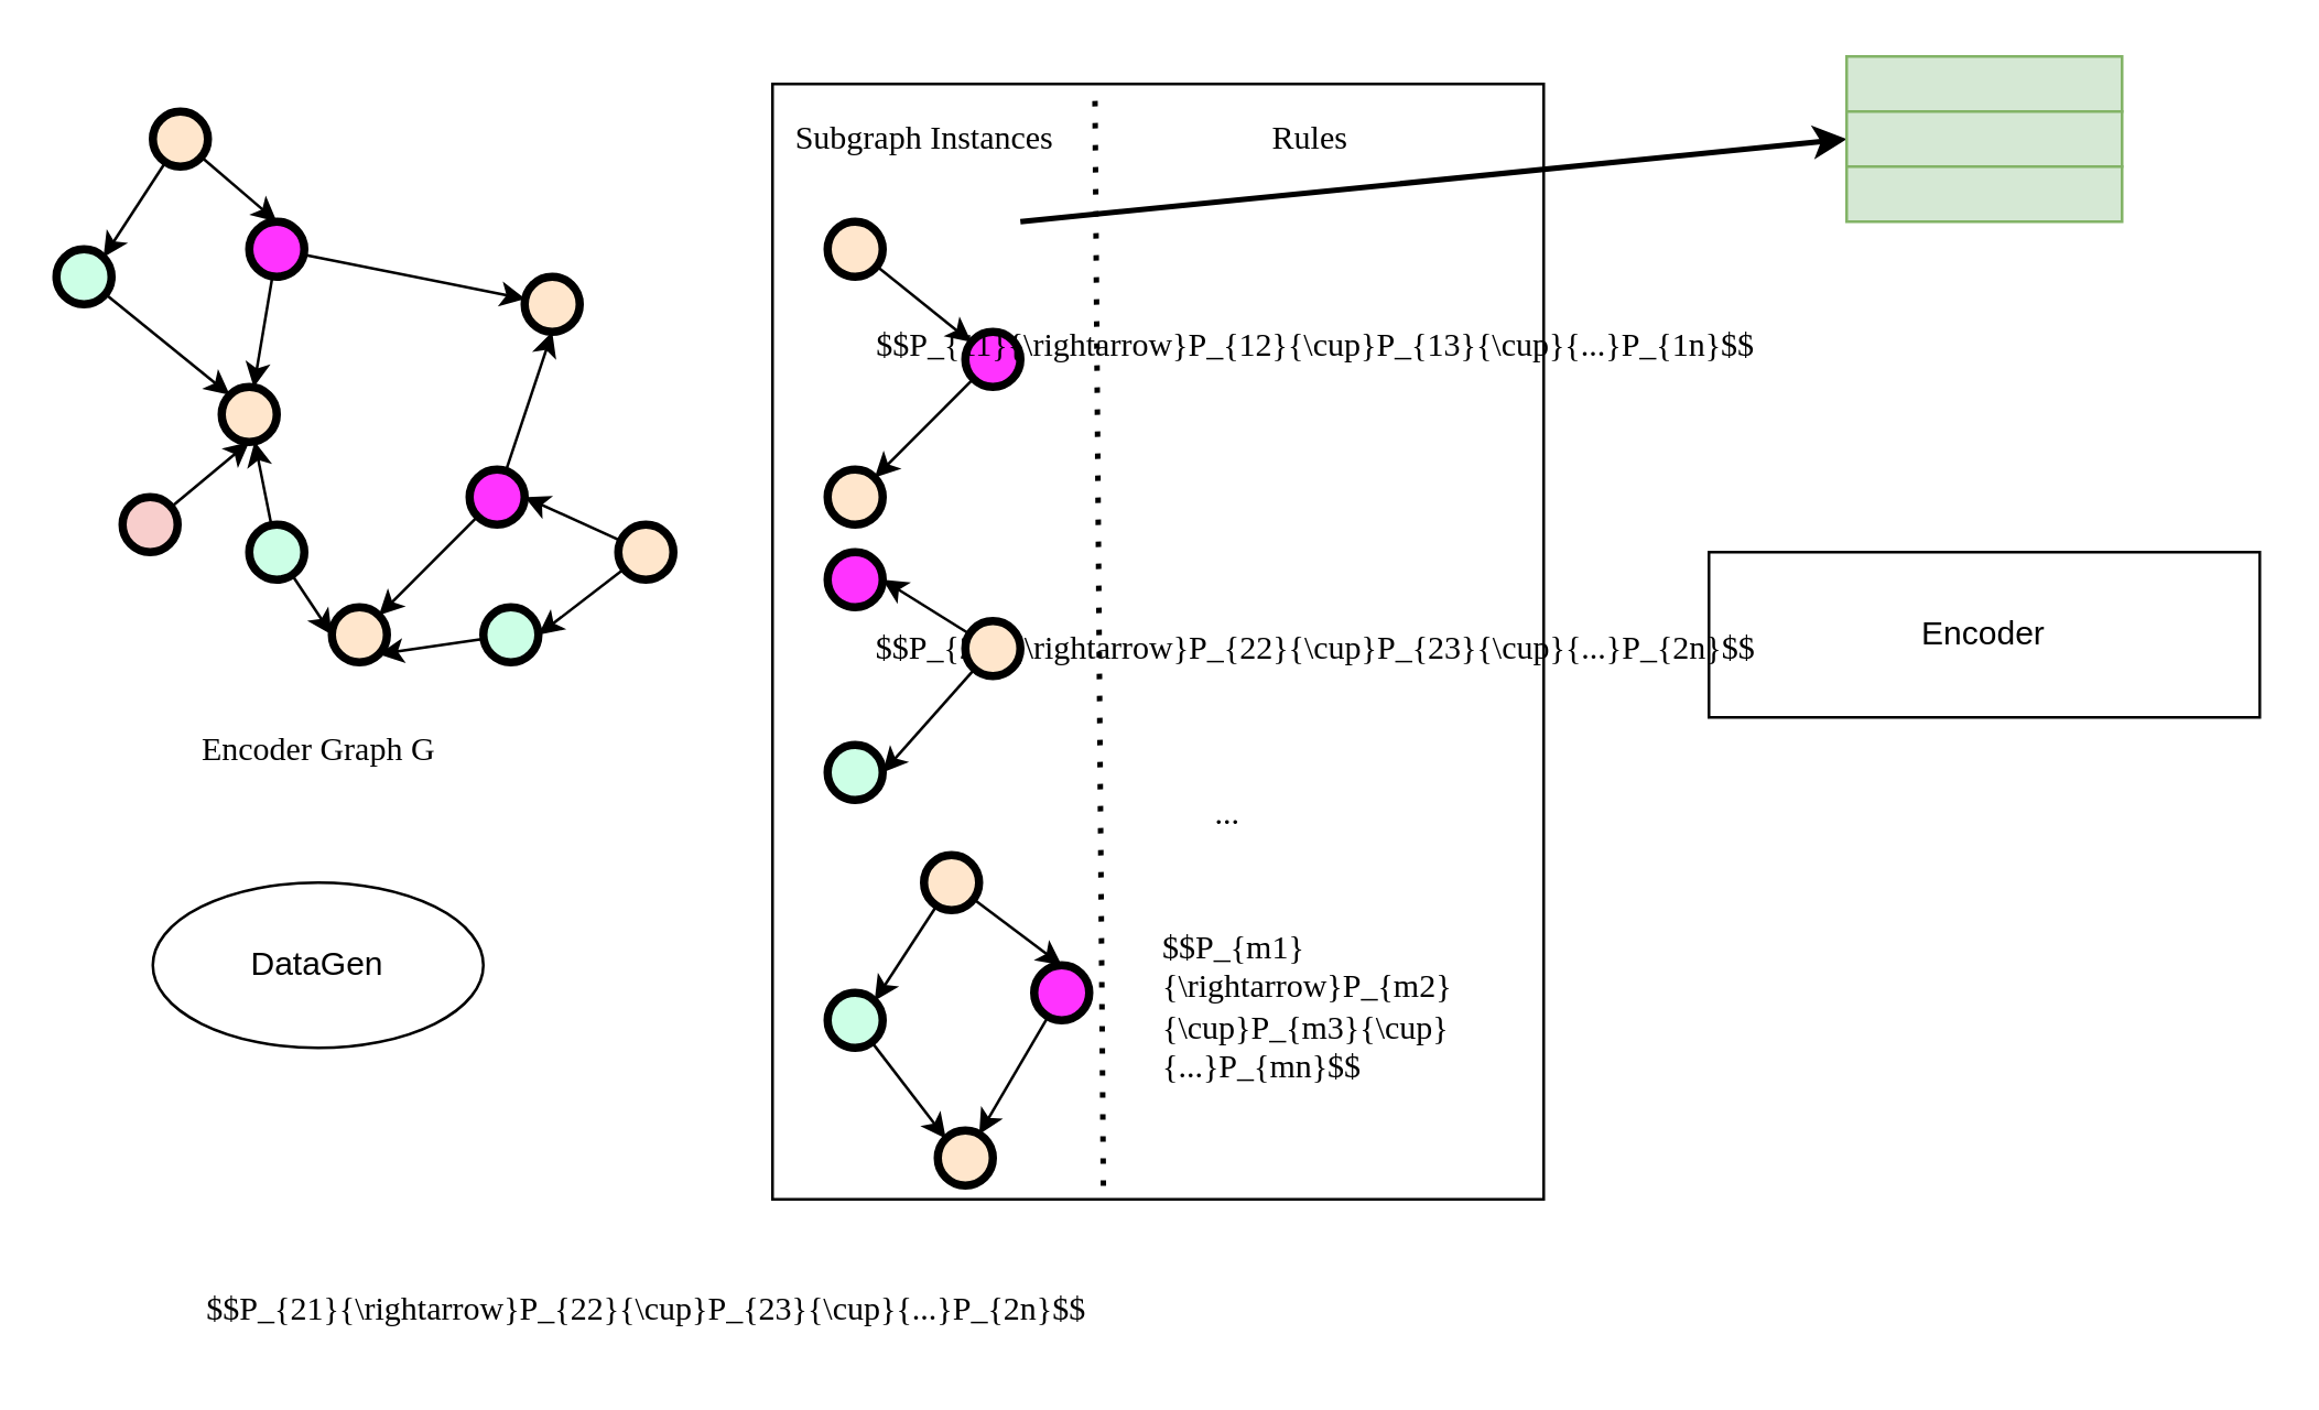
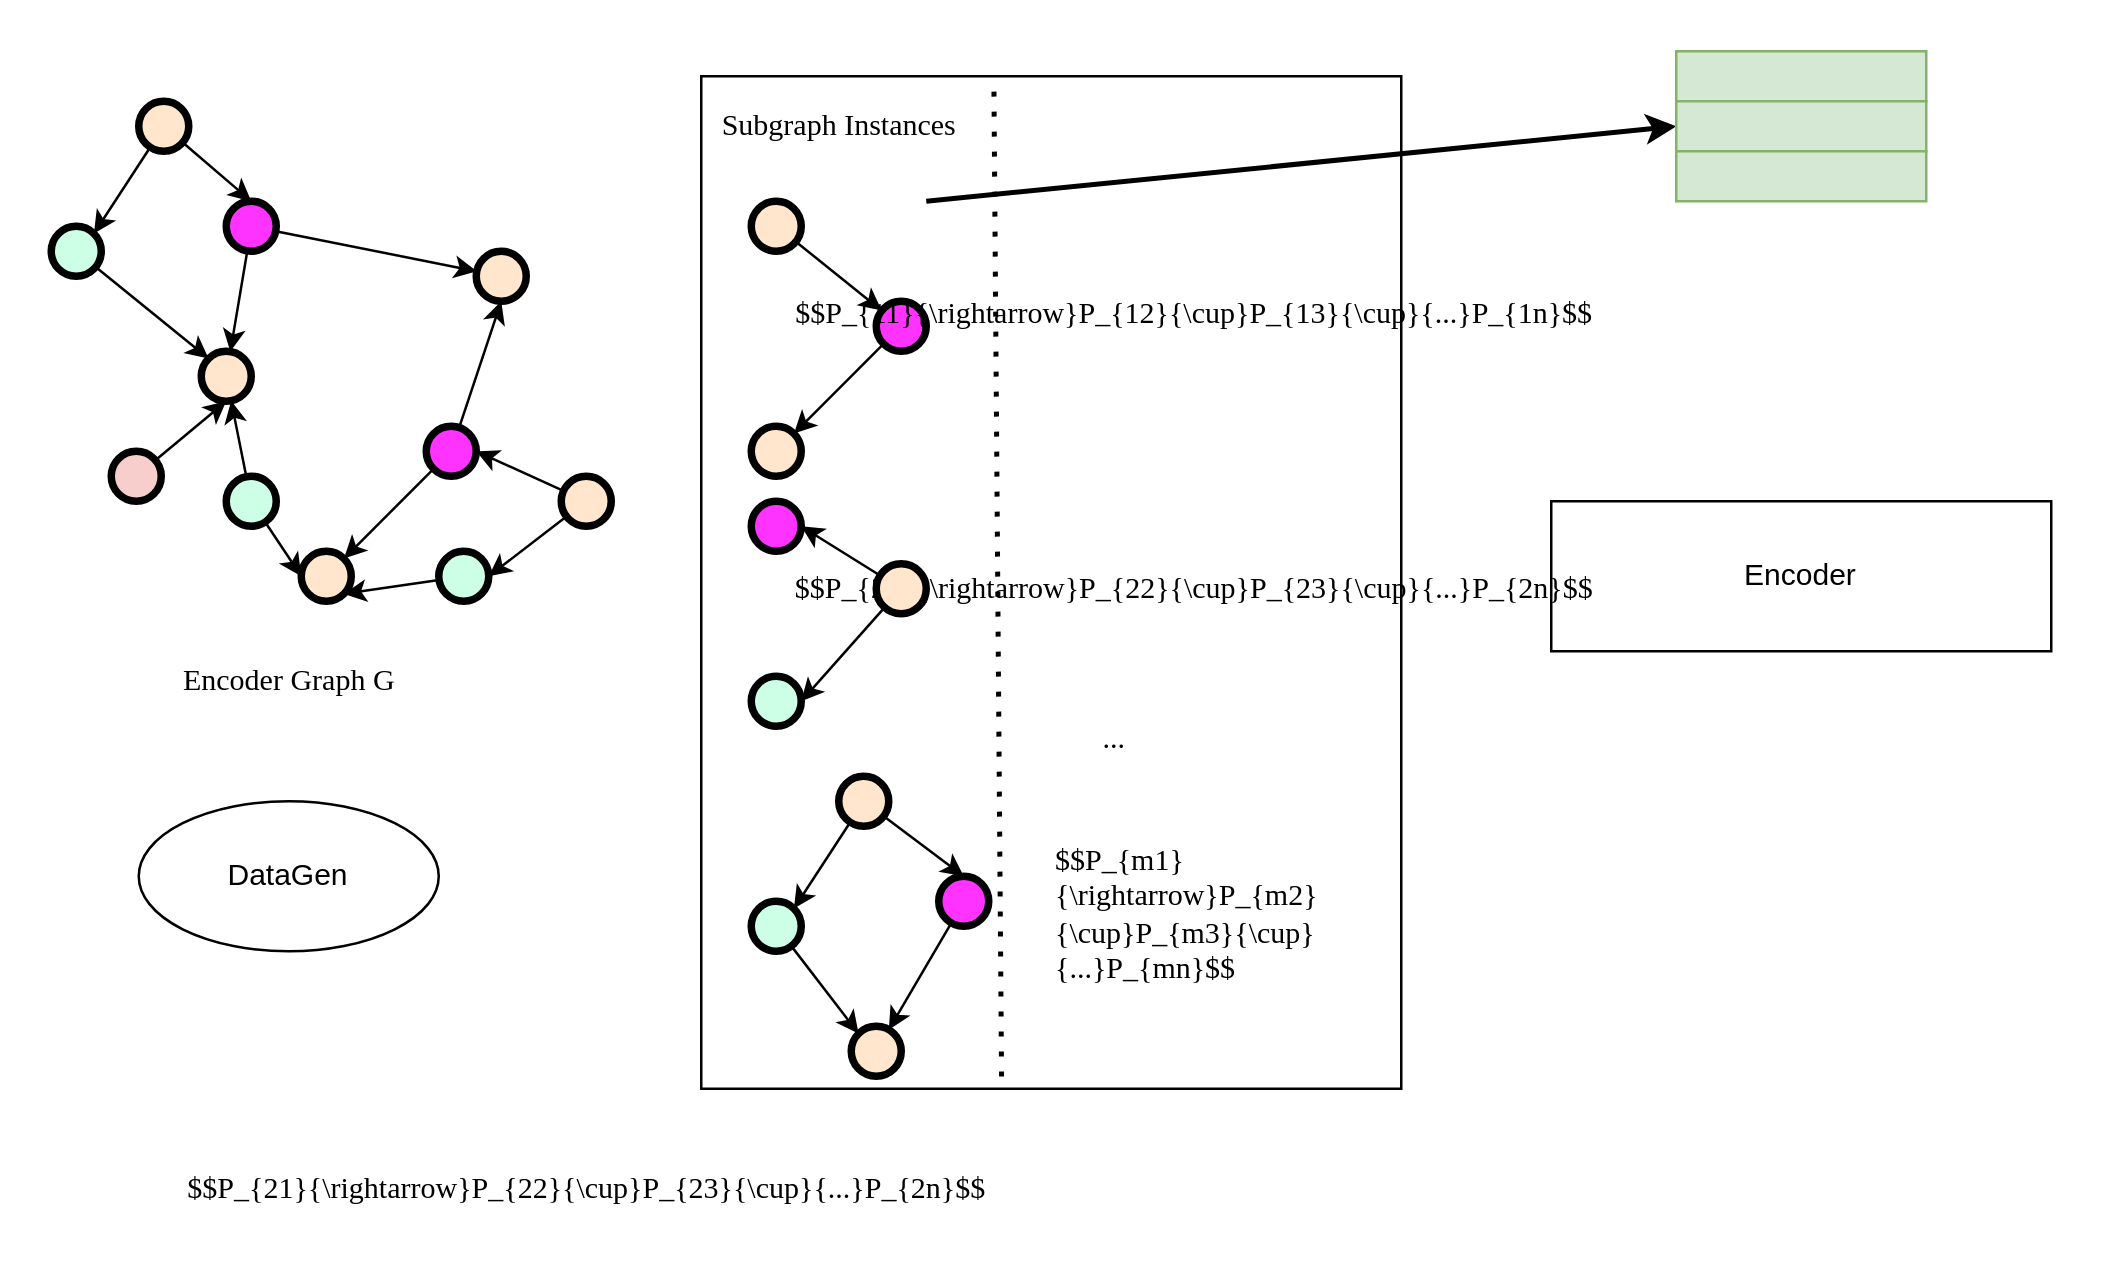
- <mxCell id="41" value="Rules" style="text;html=1;align=center;verticalAlign=middle;resizable=0;points=[];autosize=1;strokeColor=none;fillColor=none;fontSize=12;fontFamily=Times New Roman;fontColor=#000000;" vertex="1" parent="1"><mxGeometry x="450" y="35" width="50" height="30" as="geometry" /></mxCell>
